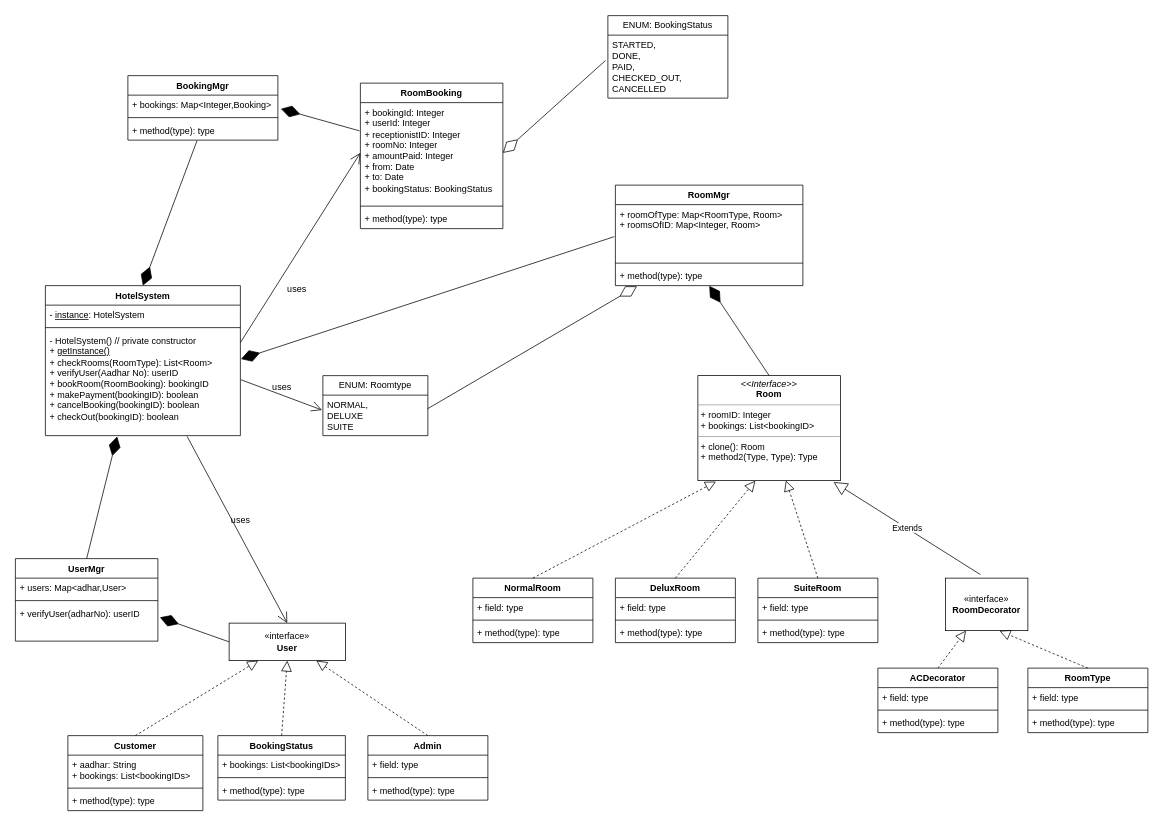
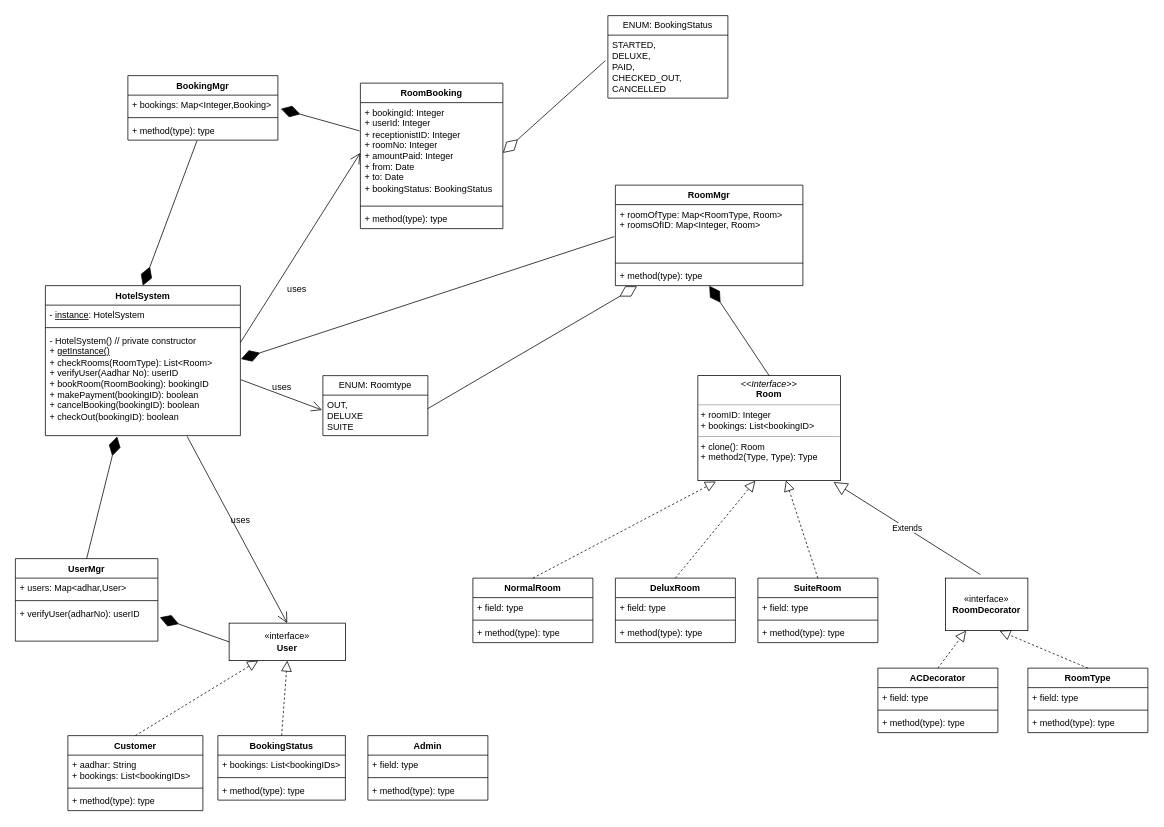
- <mxCell id="82" value="STARTED,&lt;br&gt;DONE,&lt;br&gt;PAID,&lt;br&gt;CHECKED_OUT,&lt;br&gt;CANCELLED" style="text;strokeColor=none;fillColor=none;align=left;verticalAlign=top;spacingLeft=4;spacingRight=4;overflow=hidden;rotatable=0;points=[[0,0.5],[1,0.5]];portConstraint=eastwest;whiteSpace=wrap;html=1;" vertex="1" parent="81"><mxGeometry y="26" width="160" height="84" as="geometry" /></mxCell>
+ <mxCell id="82" value="STARTED,&lt;br&gt;DELUXE,&lt;br&gt;PAID,&lt;br&gt;CHECKED_OUT,&lt;br&gt;CANCELLED" style="text;strokeColor=none;fillColor=none;align=left;verticalAlign=top;spacingLeft=4;spacingRight=4;overflow=hidden;rotatable=0;points=[[0,0.5],[1,0.5]];portConstraint=eastwest;whiteSpace=wrap;html=1;" vertex="1" parent="81"><mxGeometry y="26" width="160" height="84" as="geometry" /></mxCell>
- <mxCell id="55" value="NORMAL,&lt;br&gt;DELUXE&lt;br&gt;SUITE" style="text;strokeColor=none;fillColor=none;align=left;verticalAlign=top;spacingLeft=4;spacingRight=4;overflow=hidden;rotatable=0;points=[[0,0.5],[1,0.5]];portConstraint=eastwest;whiteSpace=wrap;html=1;" vertex="1" parent="54"><mxGeometry y="26" width="140" height="54" as="geometry" /></mxCell>
+ <mxCell id="55" value="OUT,&lt;br&gt;DELUXE&lt;br&gt;SUITE" style="text;strokeColor=none;fillColor=none;align=left;verticalAlign=top;spacingLeft=4;spacingRight=4;overflow=hidden;rotatable=0;points=[[0,0.5],[1,0.5]];portConstraint=eastwest;whiteSpace=wrap;html=1;" vertex="1" parent="54"><mxGeometry y="26" width="140" height="54" as="geometry" /></mxCell>
- <mxCell id="3" value="" style="endArrow=block;dashed=1;endFill=0;endSize=12;html=1;rounded=0;exitX=0.5;exitY=0;exitDx=0;exitDy=0;entryX=0.75;entryY=1;entryDx=0;entryDy=0;" edge="1" parent="1" source="12" target="2"><mxGeometry width="160" relative="1" as="geometry"><mxPoint x="520" y="1070" as="sourcePoint" /><mxPoint x="680" y="1070" as="targetPoint" /></mxGeometry></mxCell>
